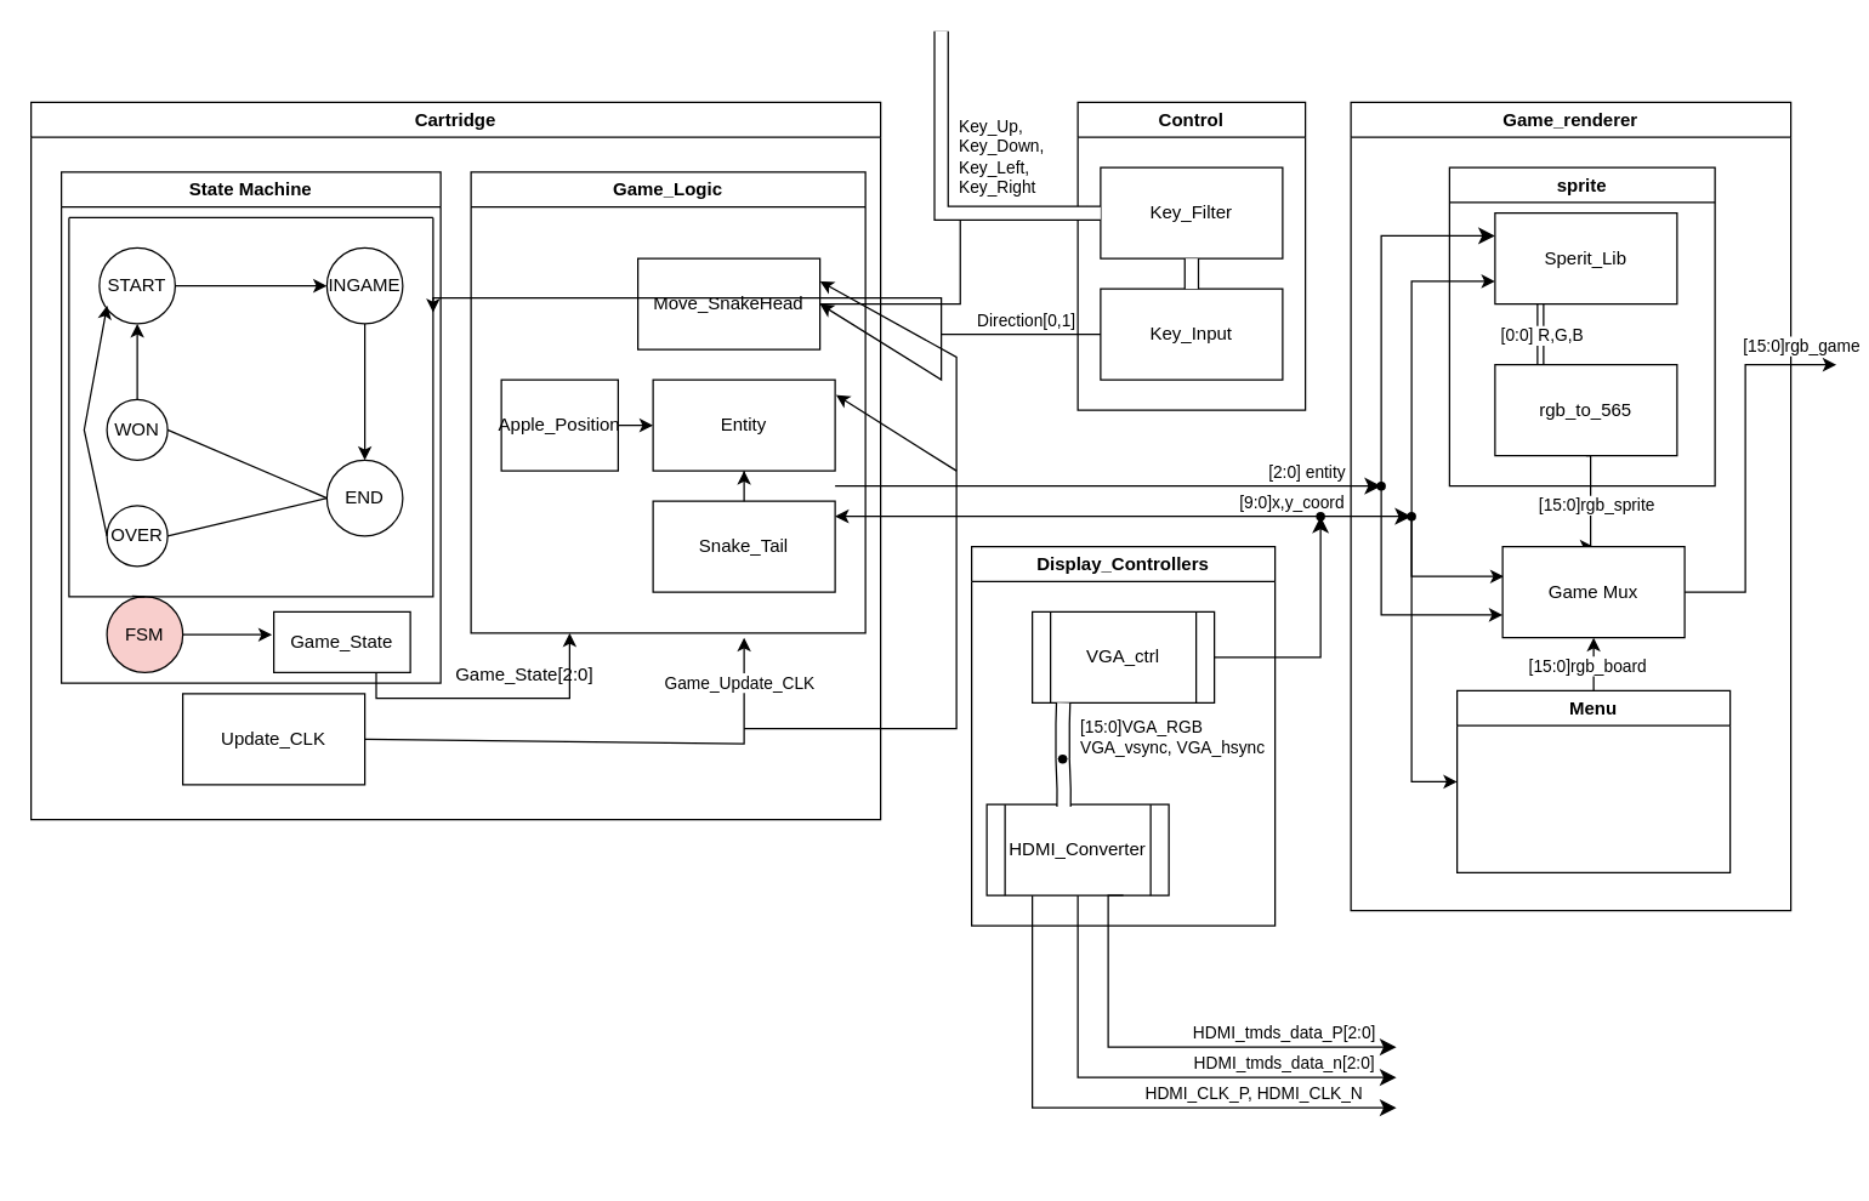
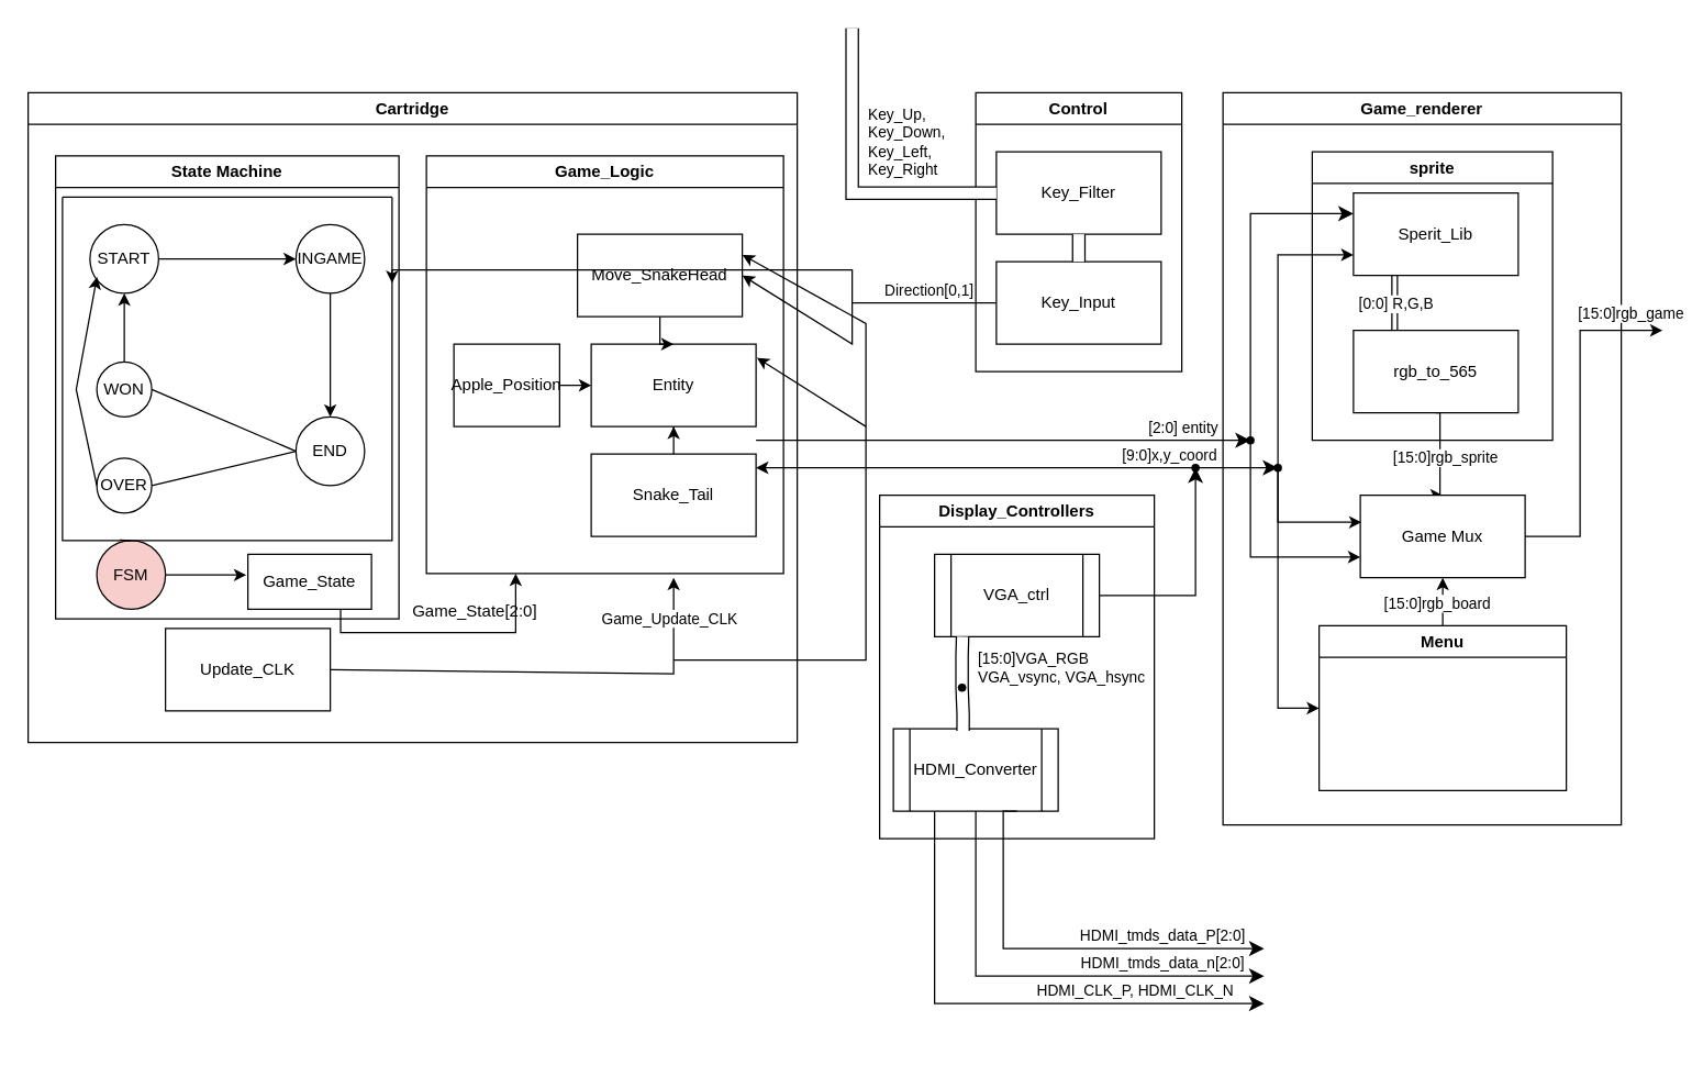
- <mxCell id="51" value="" style="edgeStyle=orthogonalEdgeStyle;rounded=0;orthogonalLoop=1;jettySize=auto;html=1;" edge="1" parent="47" source="52" target="3"><mxGeometry relative="1" as="geometry" /></mxCell>
+ <mxCell id="51" value="" style="edgeStyle=orthogonalEdgeStyle;rounded=0;orthogonalLoop=1;jettySize=auto;html=1;" edge="1" parent="47" source="52" target="49"><mxGeometry relative="1" as="geometry" /></mxCell>
